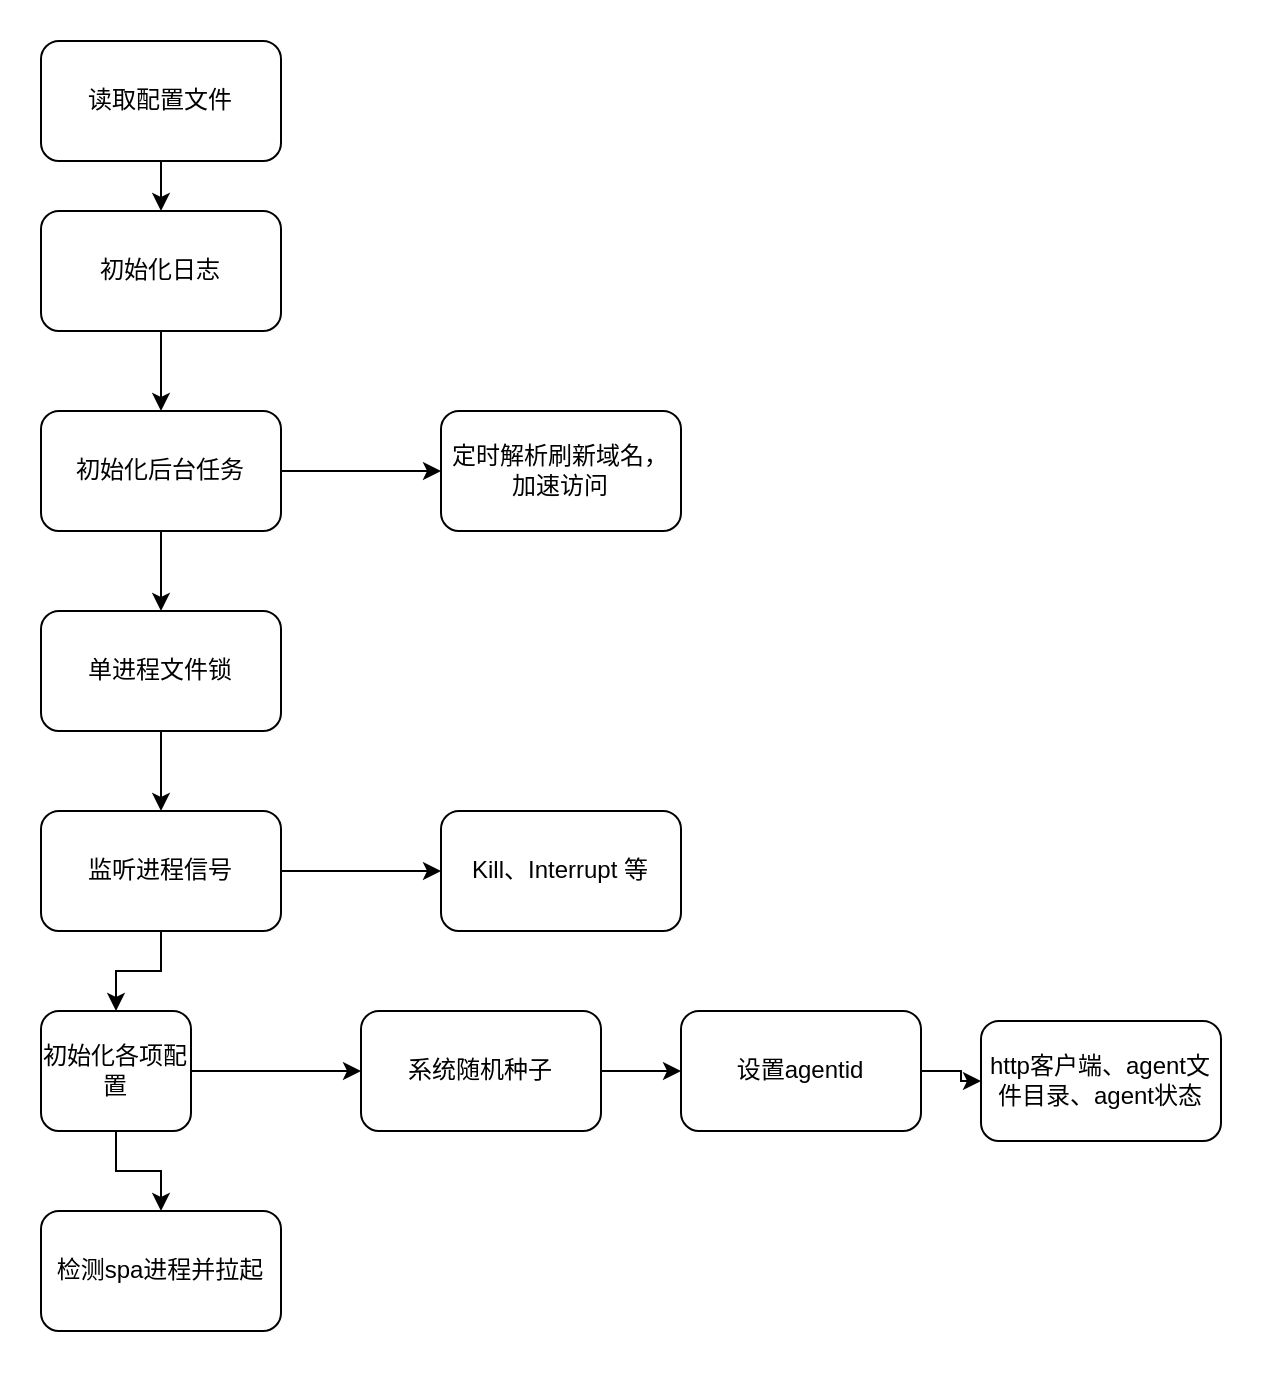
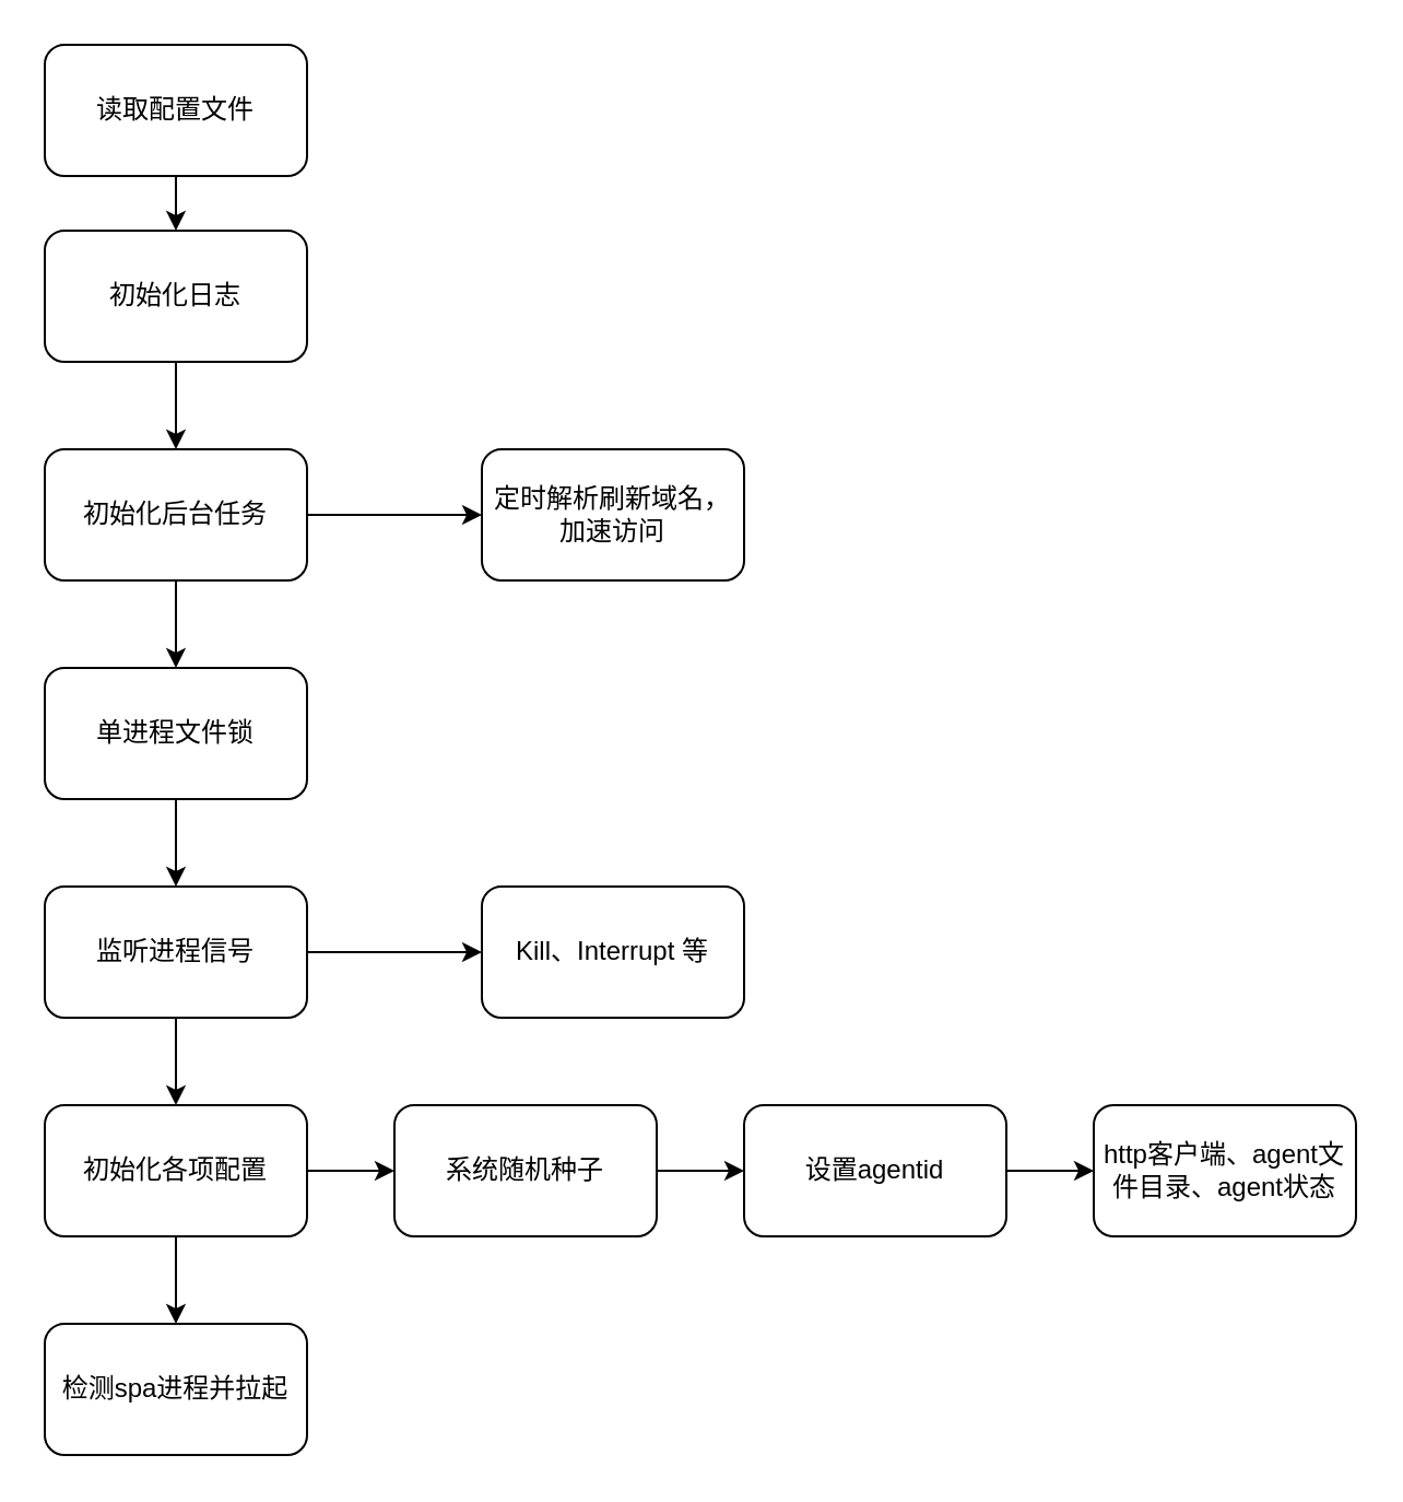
- <mxCell id="18" value="初始化各项配置" style="rounded=1;whiteSpace=wrap;html=1;" vertex="1" parent="1"><mxGeometry x="20" y="505" width="75" height="60" as="geometry" /></mxCell>
+ <mxCell id="18" value="初始化各项配置" style="rounded=1;whiteSpace=wrap;html=1;" vertex="1" parent="1"><mxGeometry x="20" y="505" width="120" height="60" as="geometry" /></mxCell>
- <mxCell id="23" value="http客户端、agent文件目录、agent状态" style="rounded=1;whiteSpace=wrap;html=1;" vertex="1" parent="1"><mxGeometry x="490" y="510" width="120" height="60" as="geometry" /></mxCell>
+ <mxCell id="23" value="http客户端、agent文件目录、agent状态" style="rounded=1;whiteSpace=wrap;html=1;" vertex="1" parent="1"><mxGeometry x="500" y="505" width="120" height="60" as="geometry" /></mxCell>
